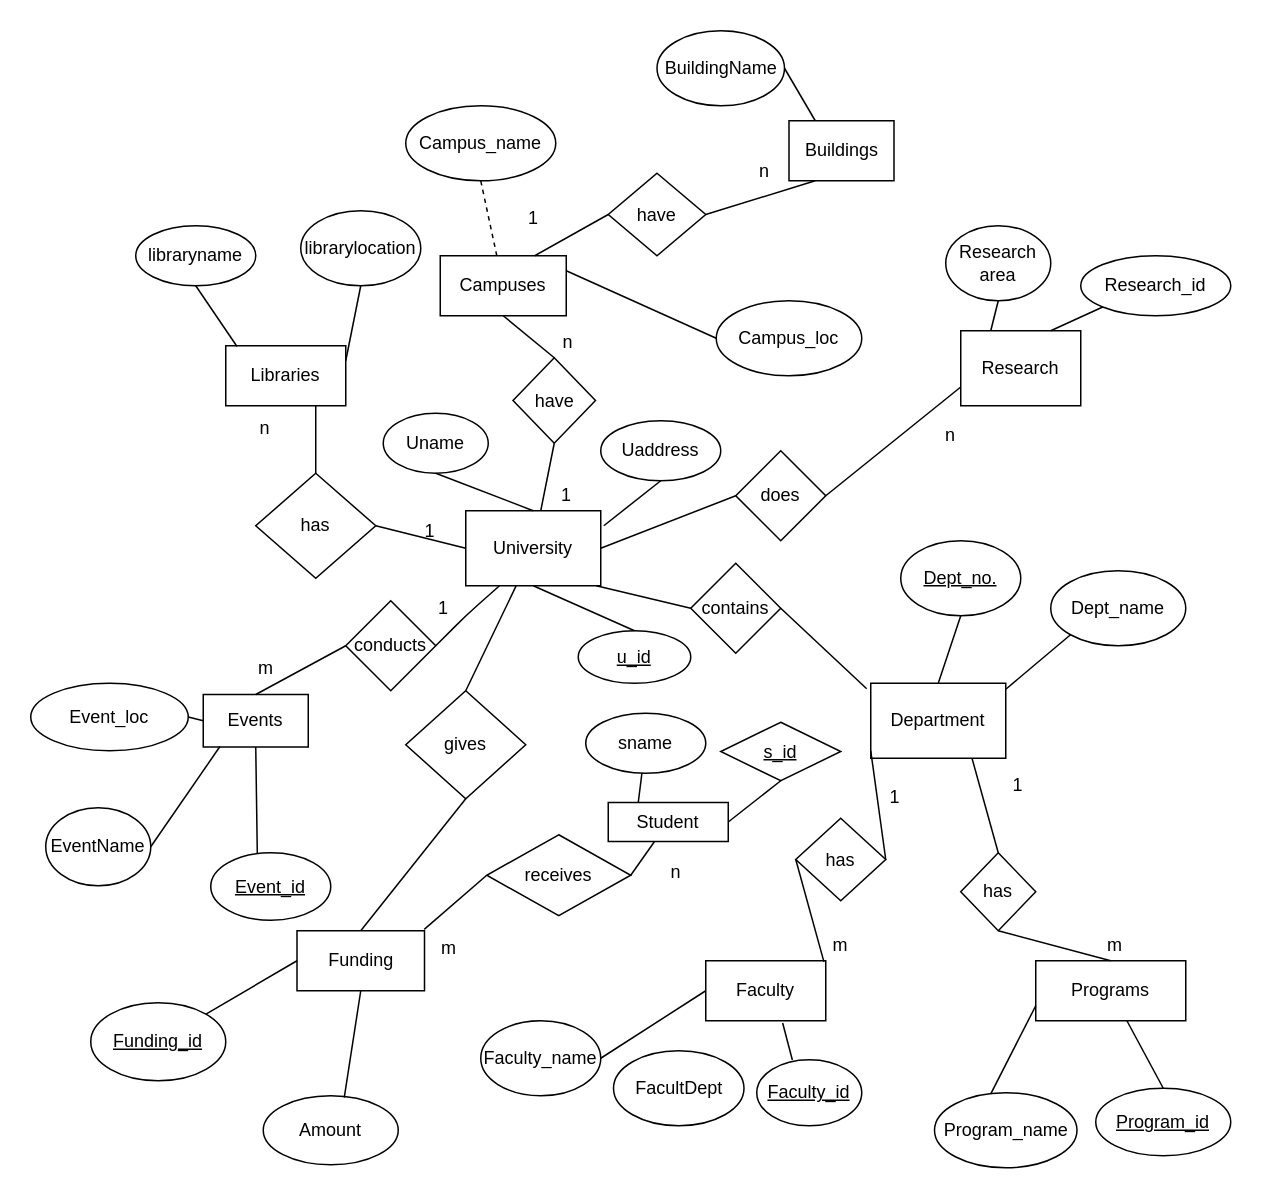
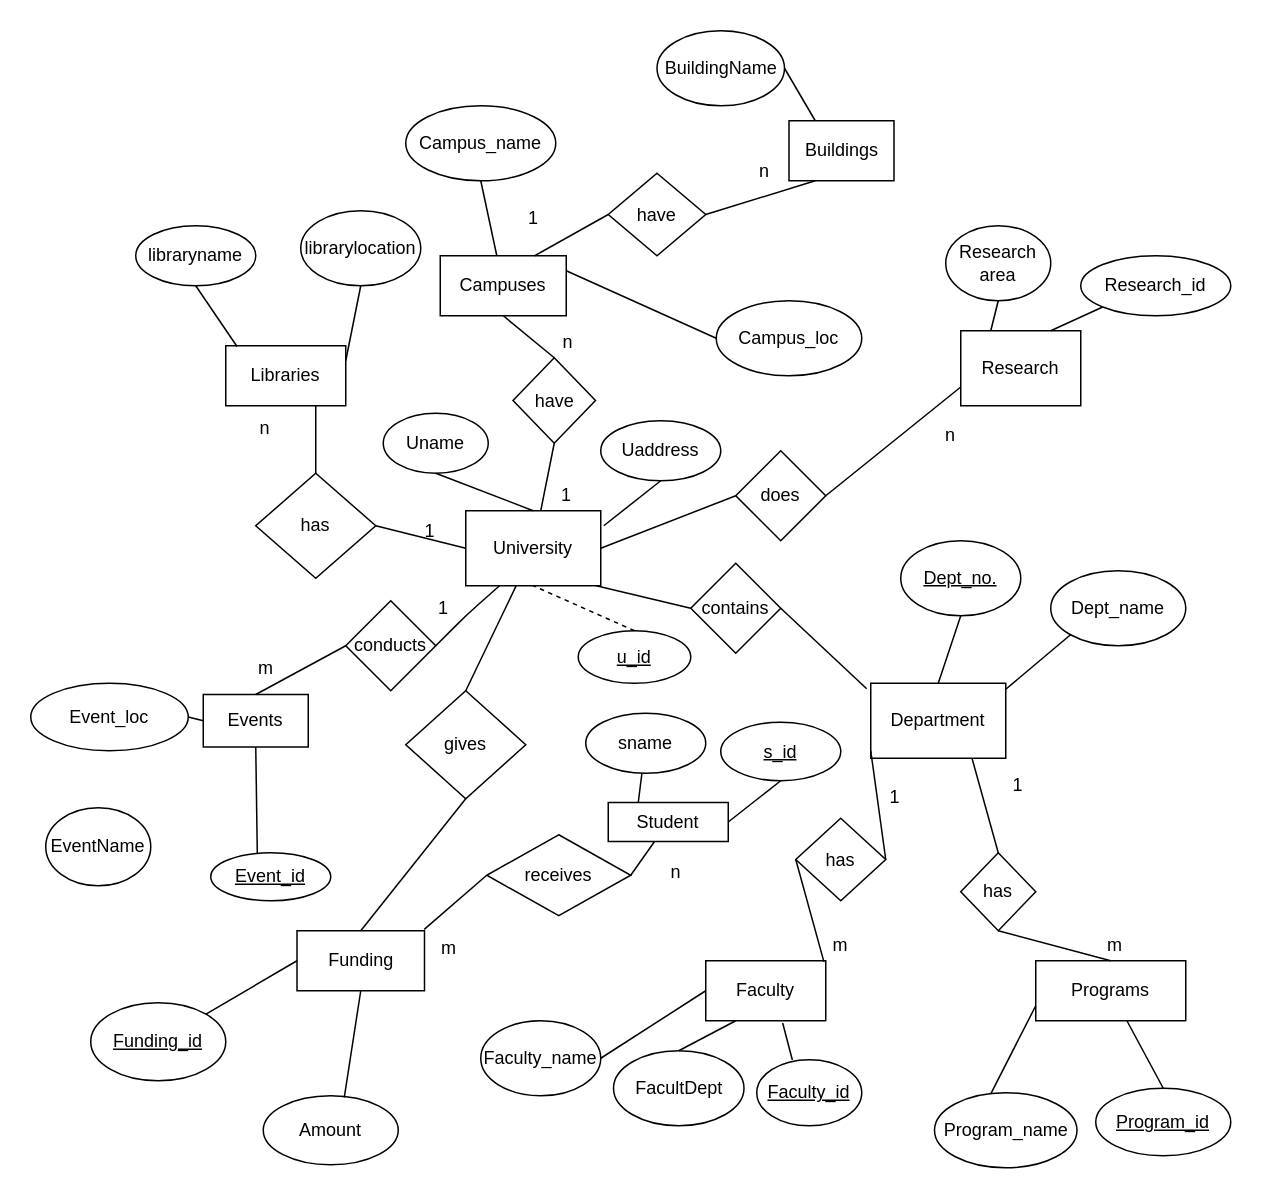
- <mxCell id="67" value="" style="endArrow=none;html=1;entryX=0.5;entryY=1;entryDx=0;entryDy=0;dashed=1;" edge="1" parent="1" source="61" target="62"><mxGeometry width="50" height="50" relative="1" as="geometry"><mxPoint x="362" y="209.289" as="sourcePoint" /><mxPoint x="344" y="160" as="targetPoint" /></mxGeometry></mxCell>
+ <mxCell id="67" value="" style="endArrow=none;html=1;entryX=0.5;entryY=1;entryDx=0;entryDy=0;" edge="1" parent="1" source="61" target="62"><mxGeometry width="50" height="50" relative="1" as="geometry"><mxPoint x="362" y="209.289" as="sourcePoint" /><mxPoint x="344" y="160" as="targetPoint" /></mxGeometry></mxCell>
- <mxCell id="22" value="" style="endArrow=none;html=1;entryX=0.5;entryY=1;entryDx=0;entryDy=0;exitX=0.5;exitY=0;exitDx=0;exitDy=0;" edge="1" parent="1" source="11" target="2"><mxGeometry width="50" height="50" relative="1" as="geometry"><mxPoint x="180" y="670" as="sourcePoint" /><mxPoint x="280" y="770" as="targetPoint" /></mxGeometry></mxCell>
+ <mxCell id="22" value="" style="endArrow=none;html=1;entryX=0.5;entryY=1;entryDx=0;entryDy=0;exitX=0.5;exitY=0;exitDx=0;exitDy=0;dashed=1;" edge="1" parent="1" source="11" target="2"><mxGeometry width="50" height="50" relative="1" as="geometry"><mxPoint x="180" y="670" as="sourcePoint" /><mxPoint x="280" y="770" as="targetPoint" /></mxGeometry></mxCell>
- <mxCell id="84" value="&lt;u&gt;s_id&lt;/u&gt;" style="rhombus;whiteSpace=wrap;html=1;" vertex="1" parent="1"><mxGeometry x="480" y="481" width="80" height="39" as="geometry" /></mxCell>
+ <mxCell id="84" value="&lt;u&gt;s_id&lt;/u&gt;" style="ellipse;whiteSpace=wrap;html=1;" vertex="1" parent="1"><mxGeometry x="480" y="481" width="80" height="39" as="geometry" /></mxCell>
- <mxCell id="53" value="" style="endArrow=none;html=1;entryX=0.159;entryY=0.991;entryDx=0;entryDy=0;entryPerimeter=0;exitX=1;exitY=0.5;exitDx=0;exitDy=0;" edge="1" parent="1" source="52" target="51"><mxGeometry width="50" height="50" relative="1" as="geometry"><mxPoint x="120" y="610" as="sourcePoint" /><mxPoint x="170" y="560" as="targetPoint" /></mxGeometry></mxCell>
- <mxCell id="54" value="&lt;u&gt;Event_id&lt;/u&gt;" style="ellipse;whiteSpace=wrap;html=1;" vertex="1" parent="1"><mxGeometry x="140" y="568" width="80" height="45" as="geometry" /></mxCell>
+ <mxCell id="54" value="&lt;u&gt;Event_id&lt;/u&gt;" style="ellipse;whiteSpace=wrap;html=1;" vertex="1" parent="1"><mxGeometry x="140" y="568" width="80" height="32" as="geometry" /></mxCell>
+ <mxCell id="19" value="" style="endArrow=none;html=1;entryX=0.25;entryY=1;entryDx=0;entryDy=0;exitX=0.5;exitY=0;exitDx=0;exitDy=0;" edge="1" parent="1" source="17" target="7"><mxGeometry width="50" height="50" relative="1" as="geometry"><mxPoint x="230" y="810" as="sourcePoint" /><mxPoint x="280" y="760" as="targetPoint" /></mxGeometry></mxCell>
